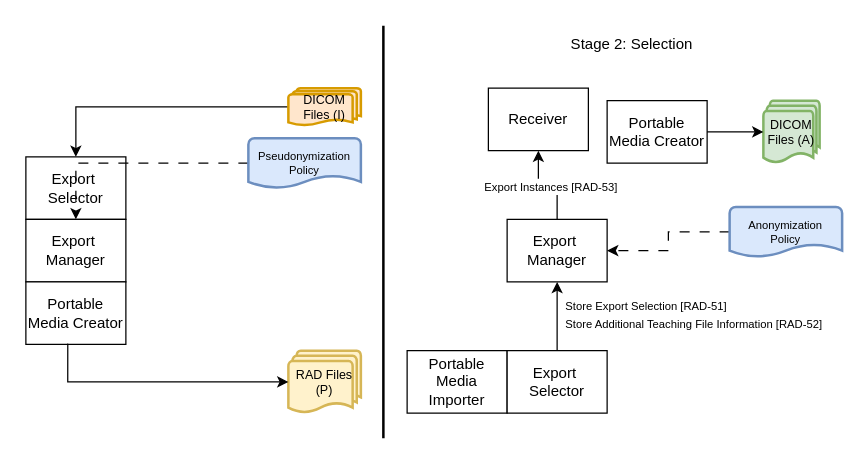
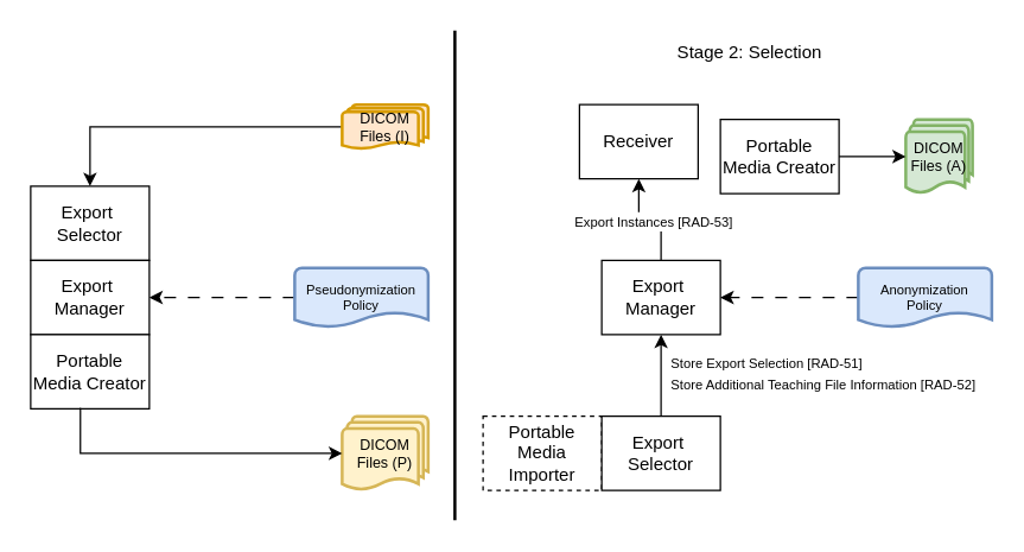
- <mxCell id="23" value="Pseudonymization Policy" style="strokeWidth=2;html=1;shape=mxgraph.flowchart.document2;whiteSpace=wrap;size=0.25;fontSize=9;fillColor=#dae8fc;strokeColor=#6c8ebf;" parent="1" vertex="1"><mxGeometry x="198" y="110" width="90" height="40" as="geometry" /></mxCell>
+ <mxCell id="23" value="Pseudonymization Policy" style="strokeWidth=2;html=1;shape=mxgraph.flowchart.document2;whiteSpace=wrap;size=0.25;fontSize=9;fillColor=#dae8fc;strokeColor=#6c8ebf;" parent="1" vertex="1"><mxGeometry x="198" y="180" width="90" height="40" as="geometry" /></mxCell>
- <mxCell id="25" value="Anonymization&lt;div&gt;Policy&lt;/div&gt;" style="strokeWidth=2;html=1;shape=mxgraph.flowchart.document2;whiteSpace=wrap;size=0.25;fontSize=9;fillColor=#dae8fc;strokeColor=#6c8ebf;" parent="1" vertex="1"><mxGeometry x="583" y="165" width="90" height="40" as="geometry" /></mxCell>
+ <mxCell id="25" value="Anonymization&lt;div&gt;Policy&lt;/div&gt;" style="strokeWidth=2;html=1;shape=mxgraph.flowchart.document2;whiteSpace=wrap;size=0.25;fontSize=9;fillColor=#dae8fc;strokeColor=#6c8ebf;" parent="1" vertex="1"><mxGeometry x="578" y="180" width="90" height="40" as="geometry" /></mxCell>
- <mxCell id="14" value="RAD Files (P)" style="strokeWidth=2;html=1;shape=mxgraph.flowchart.multi-document;whiteSpace=wrap;fontSize=10;fillColor=#fff2cc;strokeColor=#d6b656;" parent="1" vertex="1"><mxGeometry x="230" y="280" width="58" height="50" as="geometry" /></mxCell>
+ <mxCell id="14" value="DICOM Files (P)" style="strokeWidth=2;html=1;shape=mxgraph.flowchart.multi-document;whiteSpace=wrap;fontSize=10;fillColor=#fff2cc;strokeColor=#d6b656;" parent="1" vertex="1"><mxGeometry x="230" y="280" width="58" height="50" as="geometry" /></mxCell>
- <mxCell id="5" value="Portable Media Importer" style="rounded=0;whiteSpace=wrap;html=1;" parent="1" vertex="1"><mxGeometry x="325" y="280" width="80" height="50" as="geometry" /></mxCell>
+ <mxCell id="5" value="Portable Media Importer" style="rounded=0;whiteSpace=wrap;html=1;dashed=1;" parent="1" vertex="1"><mxGeometry x="325" y="280" width="80" height="50" as="geometry" /></mxCell>
